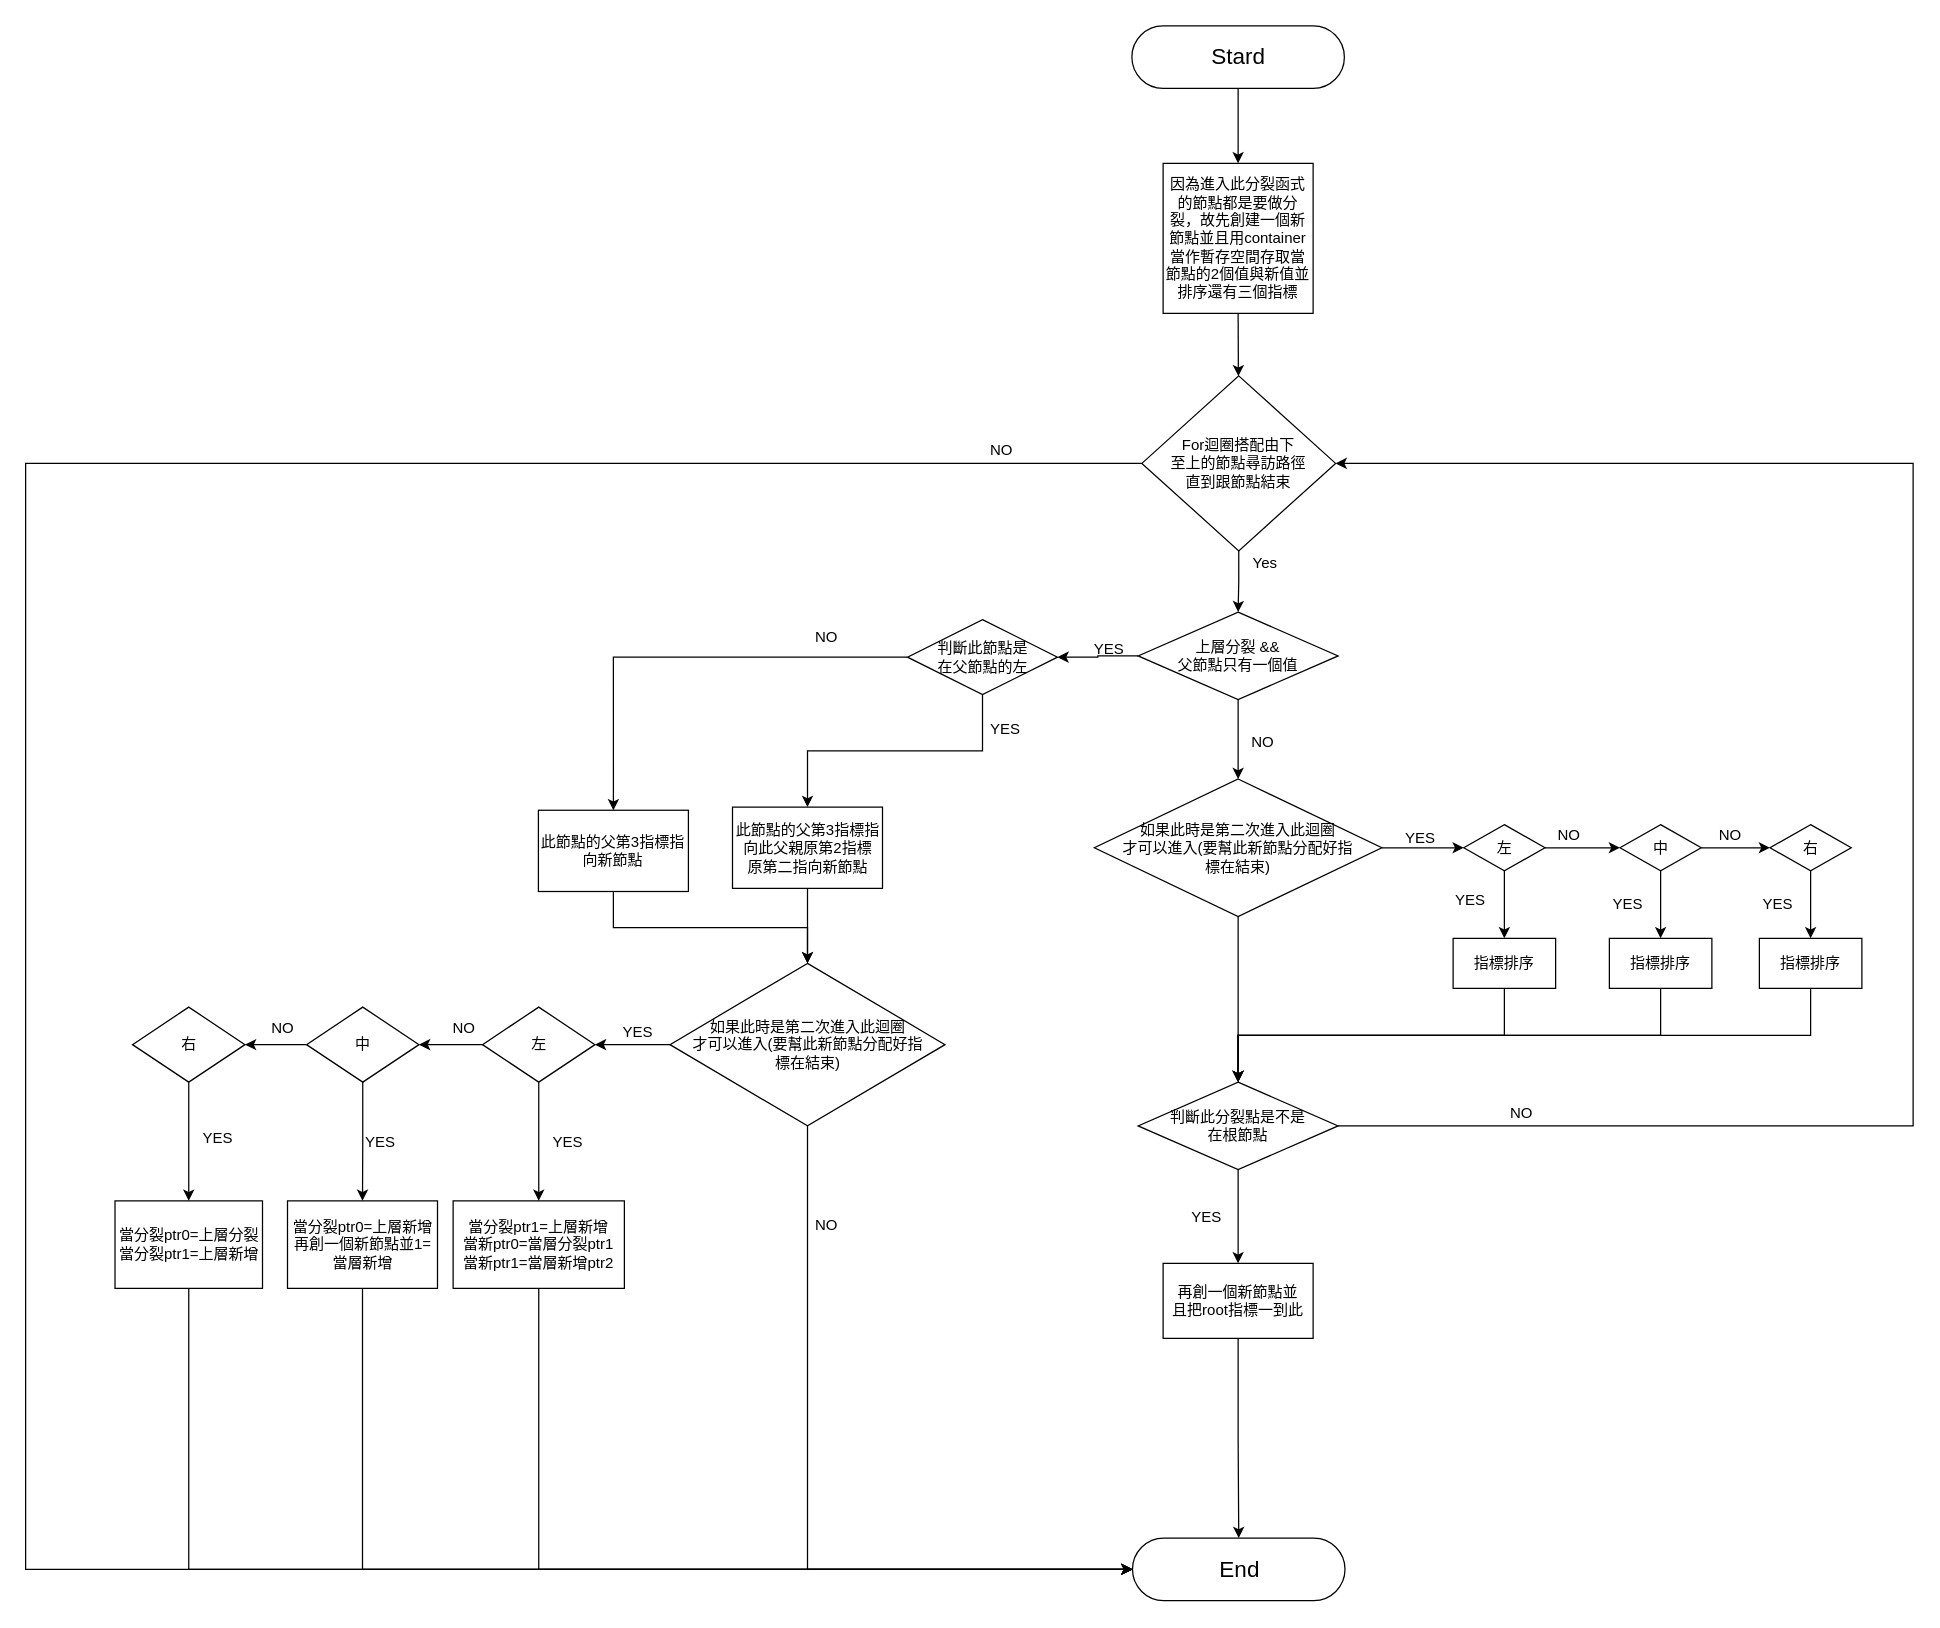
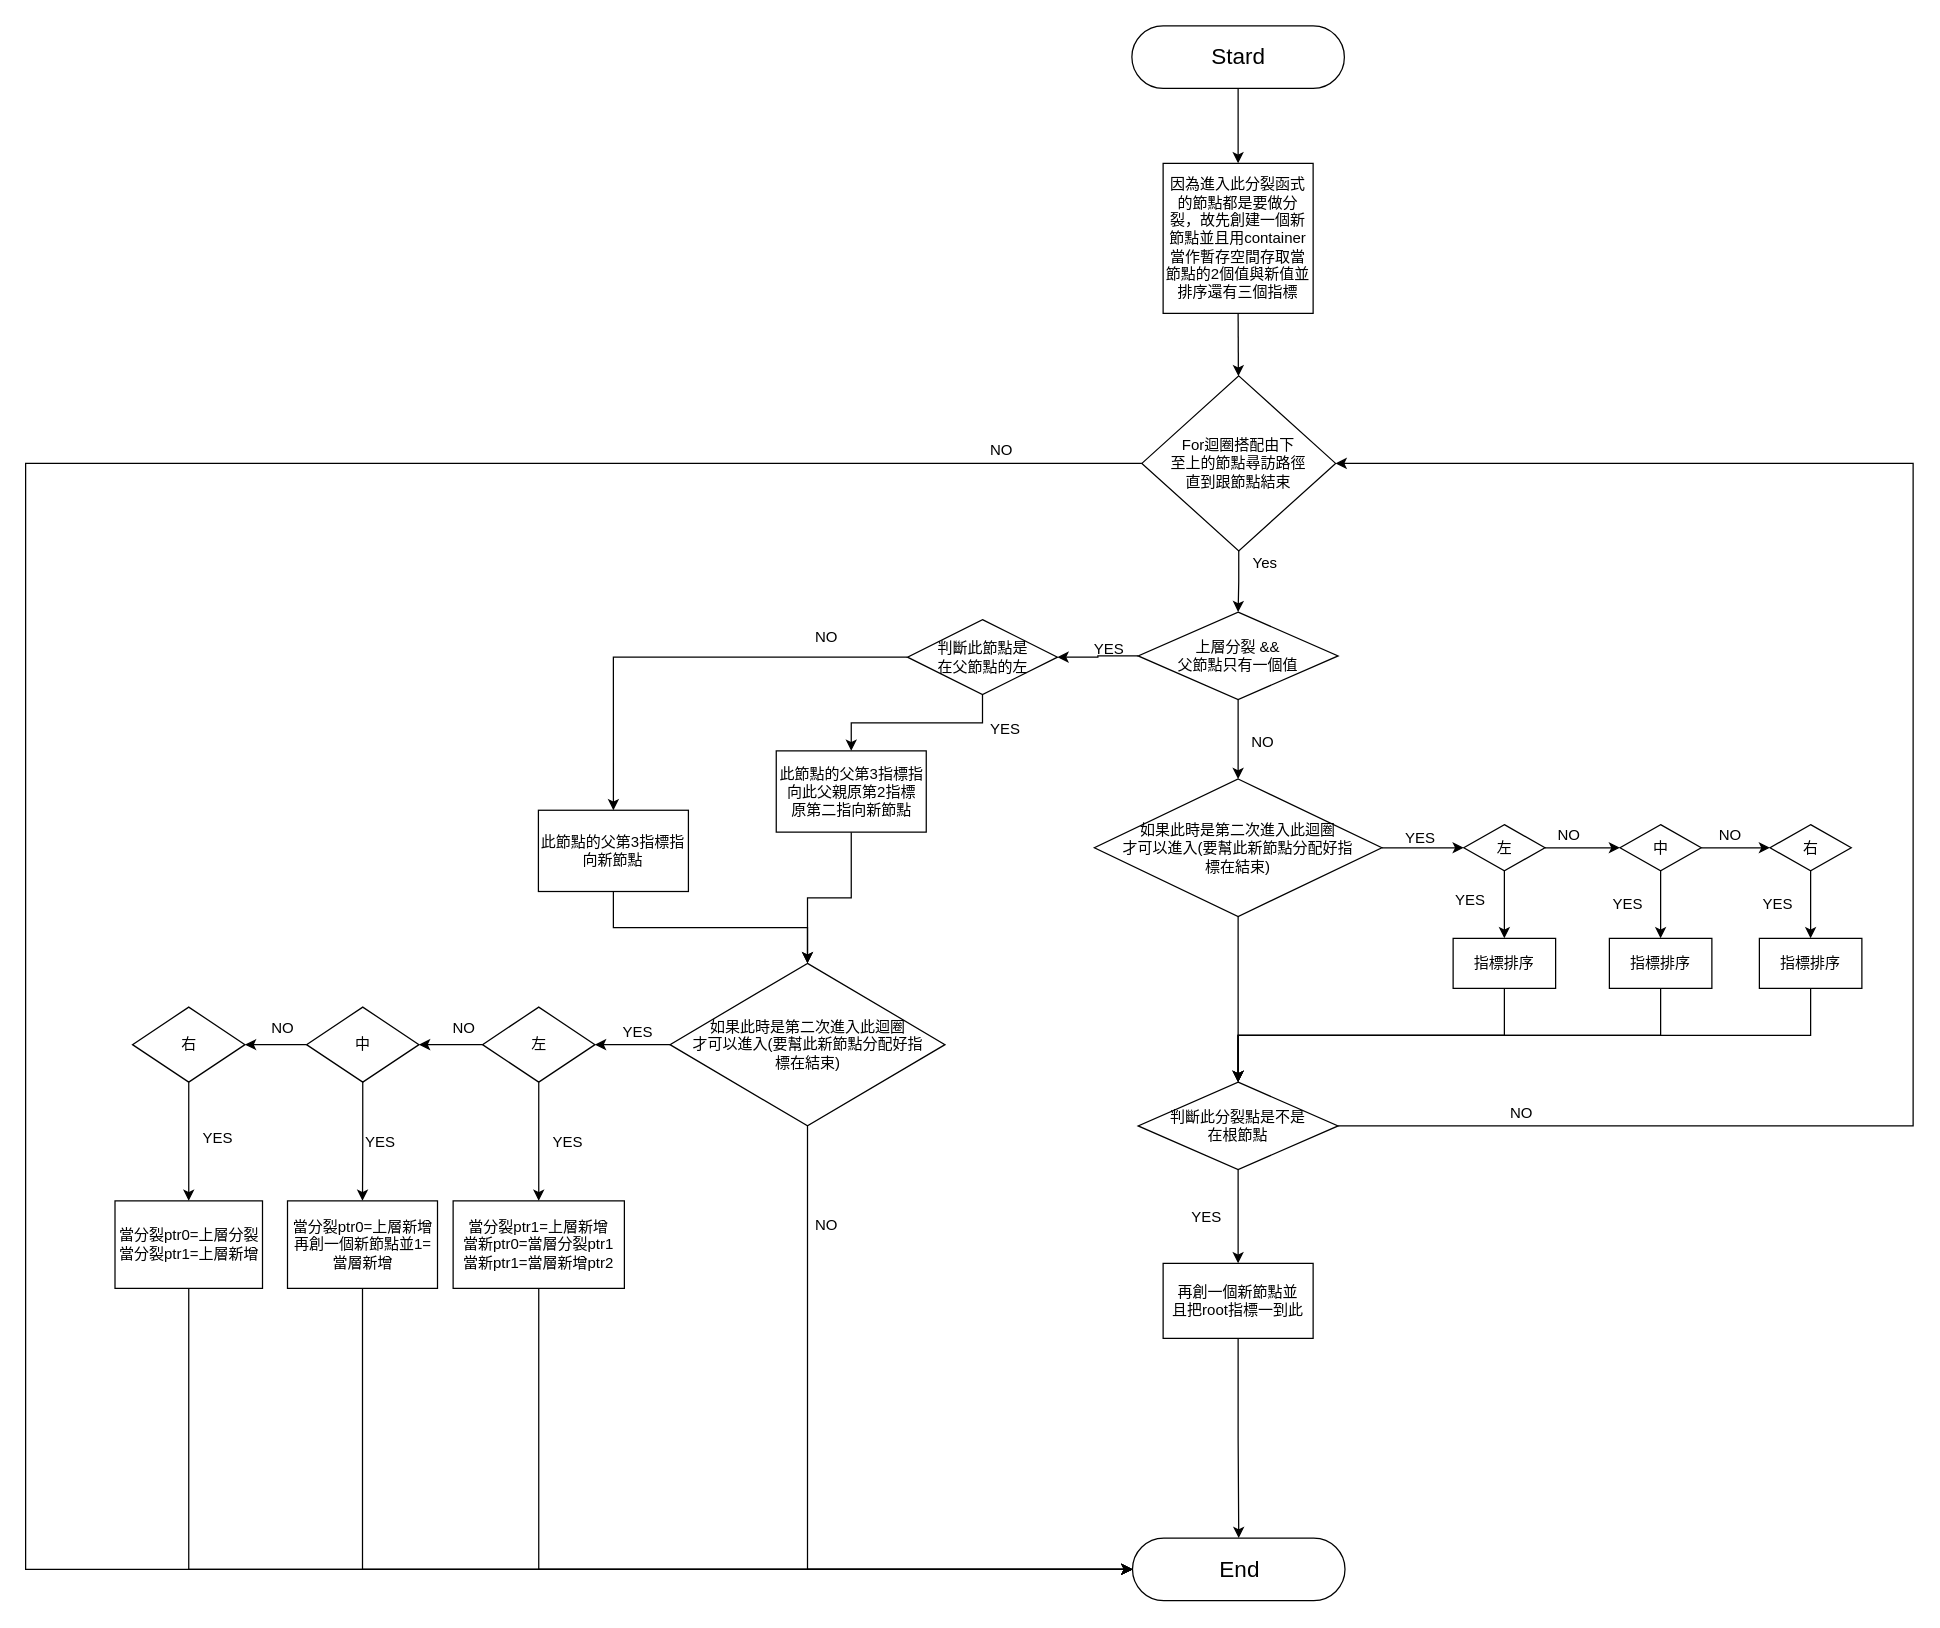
- <mxCell id="36" value="此節點的父第3指標指向此父親原第2指標&lt;br&gt;原第二指向新節點" style="rounded=0;whiteSpace=wrap;html=1;" vertex="1" parent="1"><mxGeometry x="585.5" y="645" width="120" height="65" as="geometry" /></mxCell>
+ <mxCell id="36" value="此節點的父第3指標指向此父親原第2指標&lt;br&gt;原第二指向新節點" style="rounded=0;whiteSpace=wrap;html=1;" vertex="1" parent="1"><mxGeometry x="620.5" y="600" width="120" height="65" as="geometry" /></mxCell>
